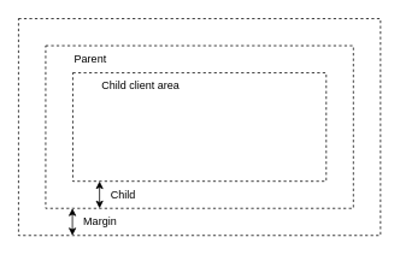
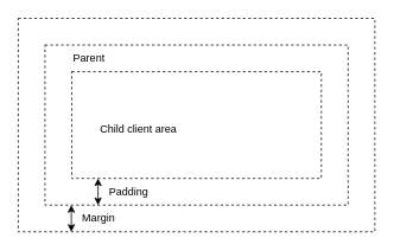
- <mxCell id="6" value="Child client area" style="text;html=1;align=left;verticalAlign=middle;whiteSpace=wrap;rounded=0;" parent="1" vertex="1"><mxGeometry x="110" y="80" width="220" height="30" as="geometry" /></mxCell>
+ <mxCell id="6" value="Child client area" style="text;html=1;align=left;verticalAlign=middle;whiteSpace=wrap;rounded=0;" parent="1" vertex="1"><mxGeometry x="110" y="130" width="220" height="30" as="geometry" /></mxCell>
- <mxCell id="10" value="Child" style="text;html=1;align=left;verticalAlign=middle;whiteSpace=wrap;rounded=0;" parent="1" vertex="1"><mxGeometry x="120" y="200" width="200" height="30" as="geometry" /></mxCell>
+ <mxCell id="10" value="Padding" style="text;html=1;align=left;verticalAlign=middle;whiteSpace=wrap;rounded=0;" parent="1" vertex="1"><mxGeometry x="120" y="200" width="200" height="30" as="geometry" /></mxCell>
